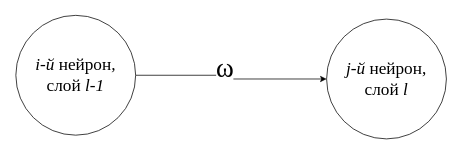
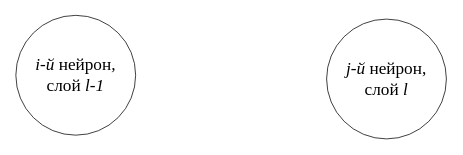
- <mxCell id="2" style="edgeStyle=orthogonalEdgeStyle;rounded=0;orthogonalLoop=1;jettySize=auto;html=1;exitX=1;exitY=0.5;exitDx=0;exitDy=0;" edge="1" parent="1" source="4" target="5"><mxGeometry relative="1" as="geometry" /></mxCell>
- <mxCell id="3" value="&lt;span style=&quot;font-size: 36px;&quot;&gt;ω&lt;/span&gt;" style="edgeLabel;html=1;align=center;verticalAlign=middle;resizable=0;points=[];fontSize=36;fontFamily=Times New Roman;" vertex="1" connectable="0" parent="2"><mxGeometry x="-0.233" y="2" relative="1" as="geometry"><mxPoint x="18" y="-8" as="offset" /></mxGeometry></mxCell>
